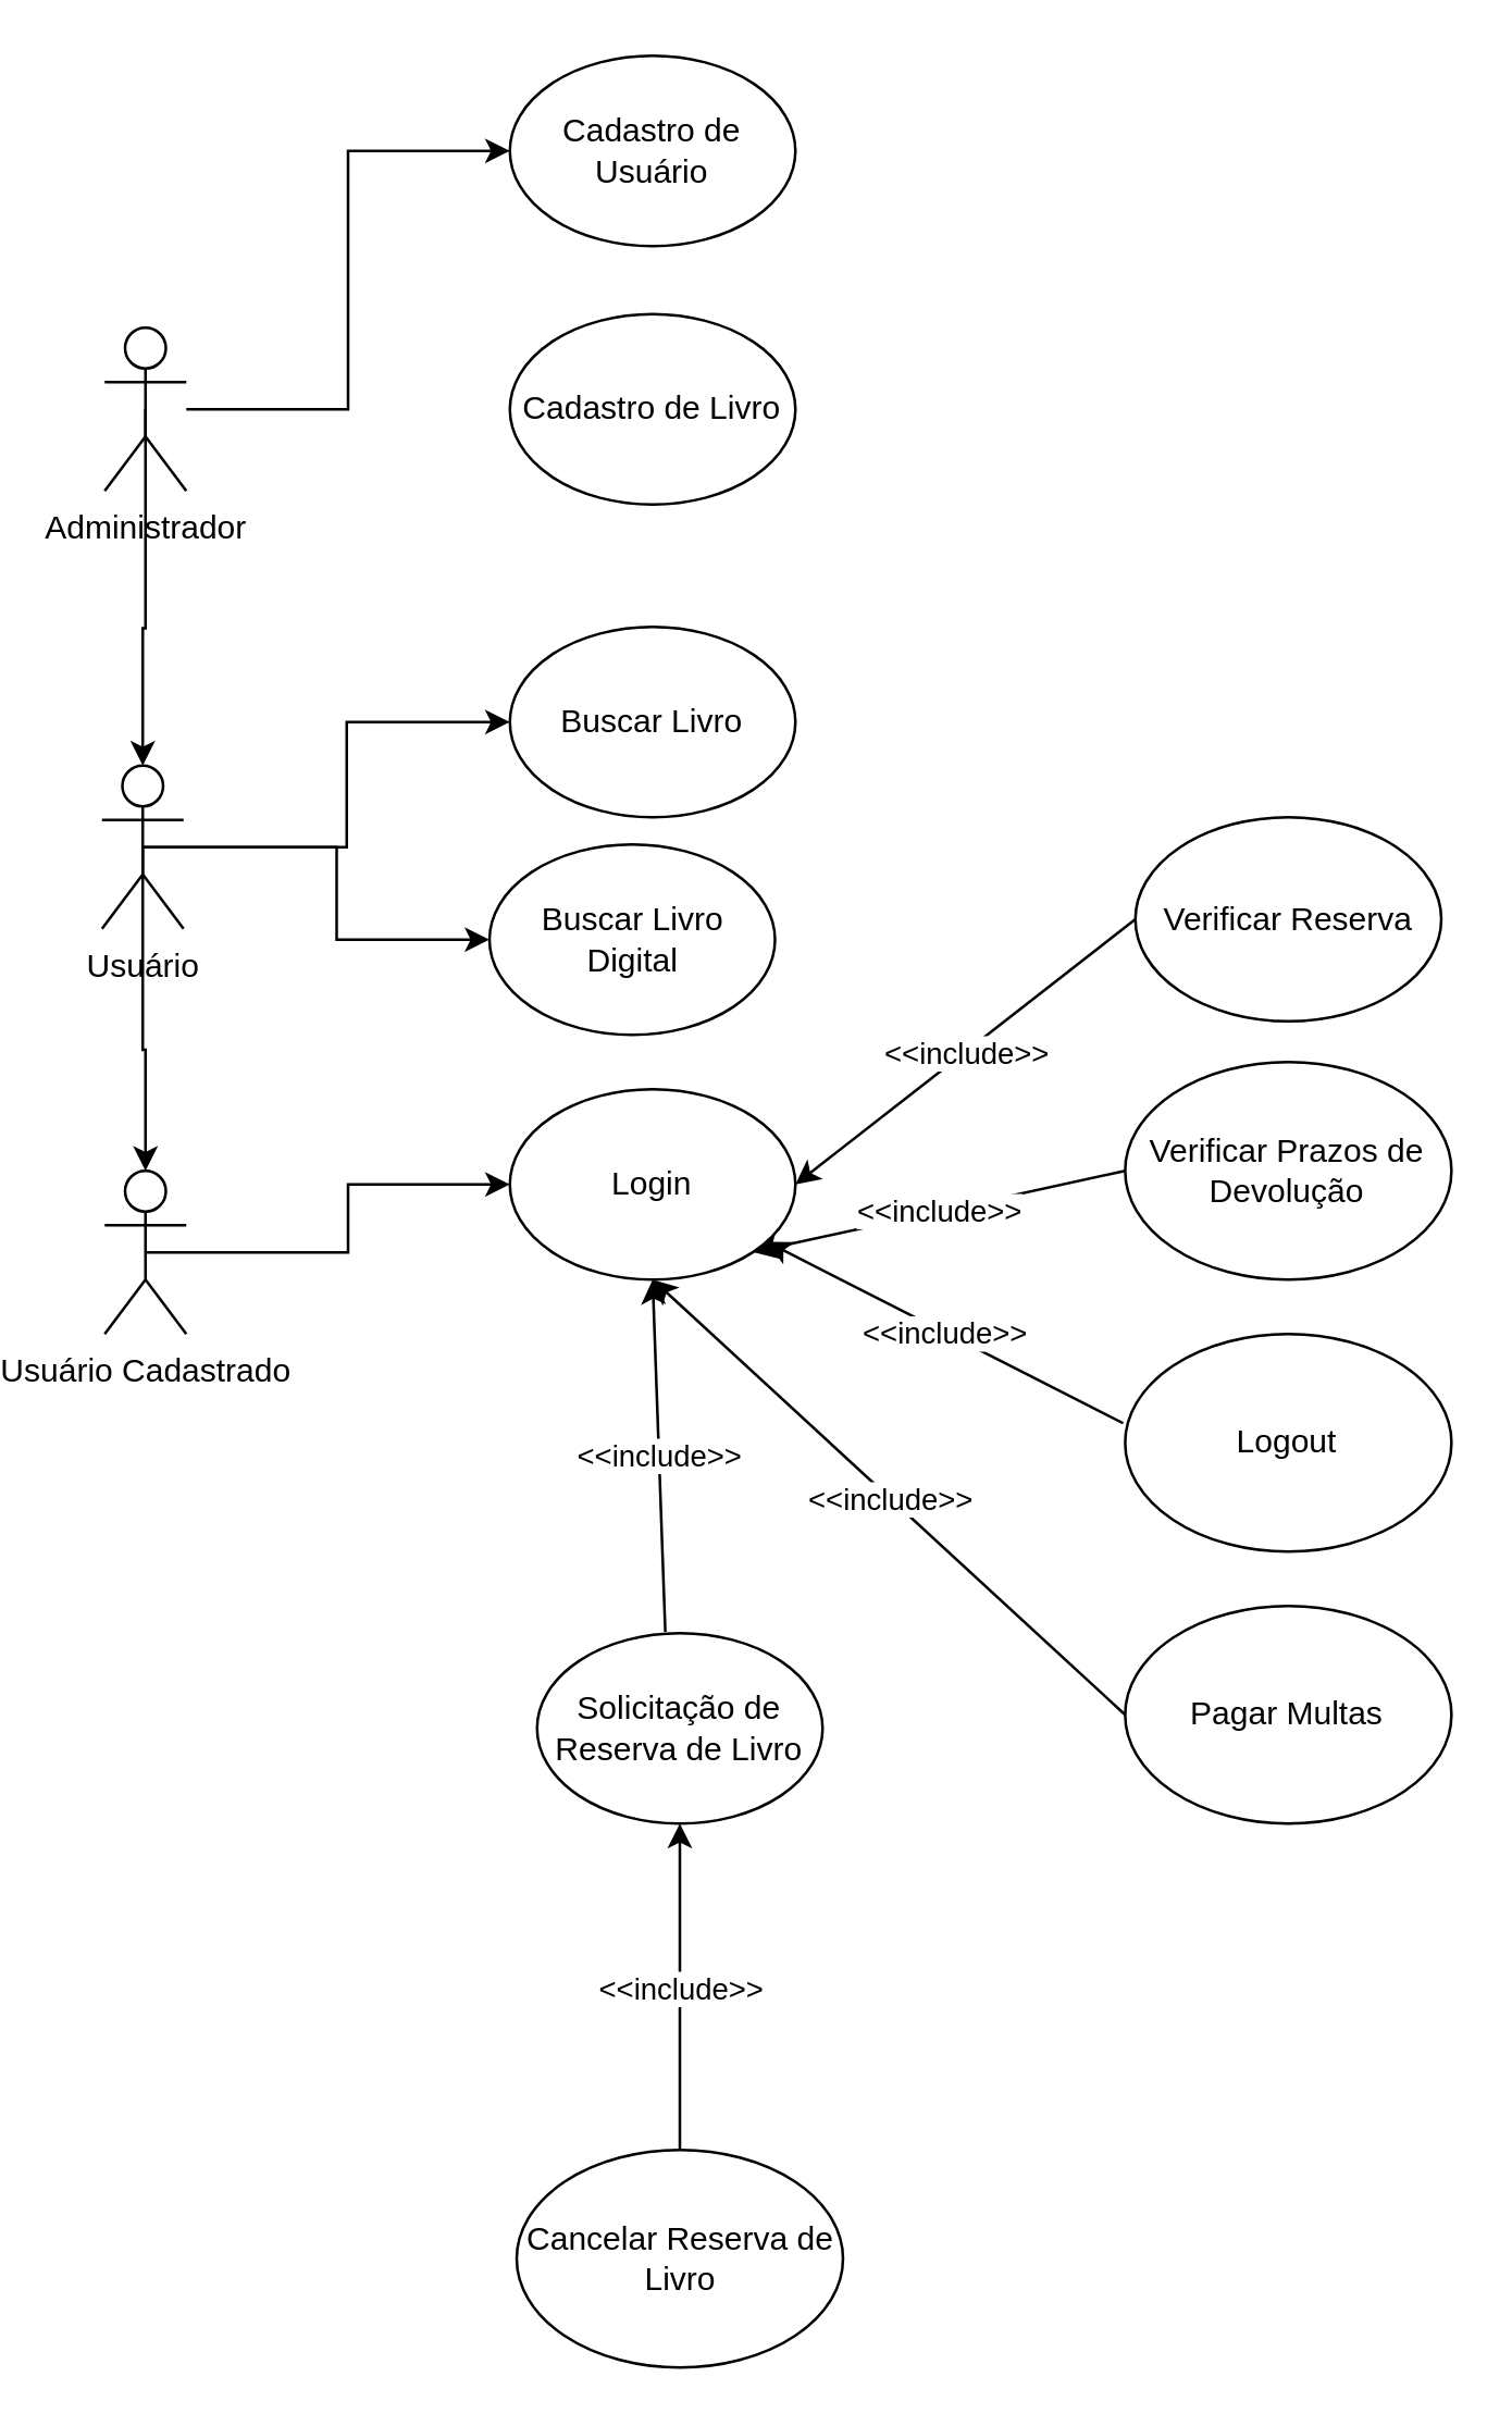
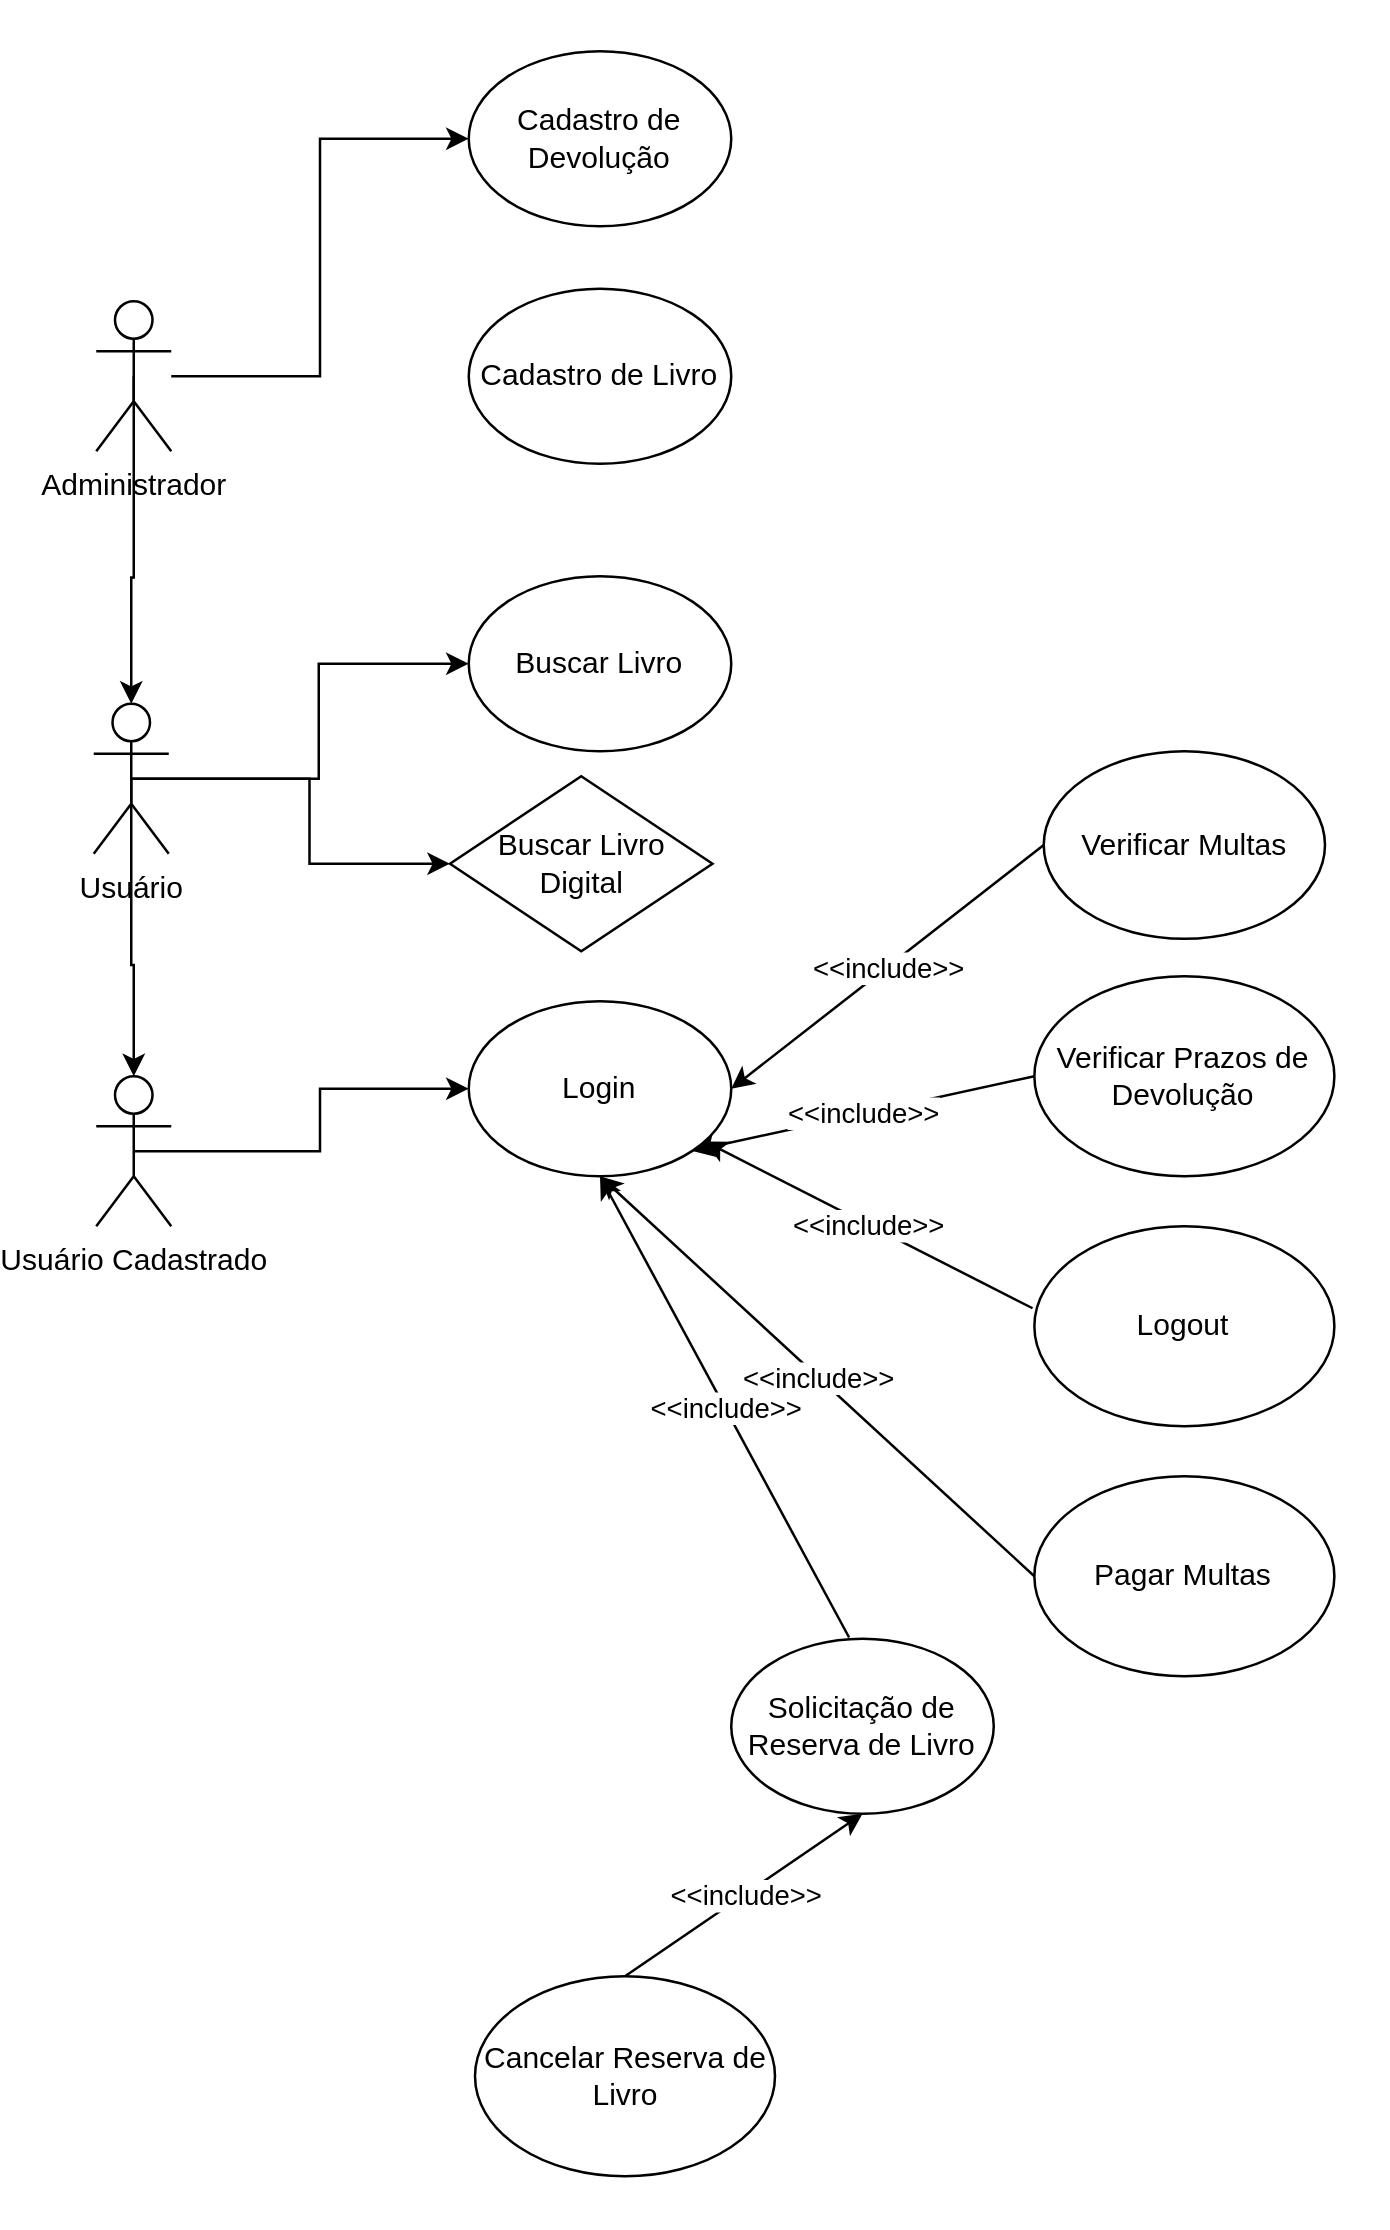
- <mxCell id="10" value="Cadastro de Usuário" style="ellipse;whiteSpace=wrap;html=1;" vertex="1" parent="1"><mxGeometry x="170" y="20" width="105" height="70" as="geometry" /></mxCell>
+ <mxCell id="10" value="Cadastro de Devolução" style="ellipse;whiteSpace=wrap;html=1;" vertex="1" parent="1"><mxGeometry x="170" y="20" width="105" height="70" as="geometry" /></mxCell>
- <mxCell id="18" value="Verificar Reserva" style="ellipse;whiteSpace=wrap;html=1;" vertex="1" parent="1"><mxGeometry x="400" y="300" width="112.5" height="75" as="geometry" /></mxCell>
+ <mxCell id="18" value="Verificar Multas" style="ellipse;whiteSpace=wrap;html=1;" vertex="1" parent="1"><mxGeometry x="400" y="300" width="112.5" height="75" as="geometry" /></mxCell>
- <mxCell id="33" value="Buscar Livro Digital" style="ellipse;whiteSpace=wrap;html=1;" vertex="1" parent="1"><mxGeometry x="162.5" y="310" width="105" height="70" as="geometry" /></mxCell>
+ <mxCell id="33" value="Buscar Livro Digital" style="rhombus;whiteSpace=wrap;html=1;" vertex="1" parent="1"><mxGeometry x="162.5" y="310" width="105" height="70" as="geometry" /></mxCell>
- <mxCell id="15" value="Solicitação de Reserva de Livro" style="ellipse;whiteSpace=wrap;html=1;" vertex="1" parent="1"><mxGeometry x="180" y="600" width="105" height="70" as="geometry" /></mxCell>
+ <mxCell id="15" value="Solicitação de Reserva de Livro" style="ellipse;whiteSpace=wrap;html=1;" vertex="1" parent="1"><mxGeometry x="275" y="655" width="105" height="70" as="geometry" /></mxCell>
